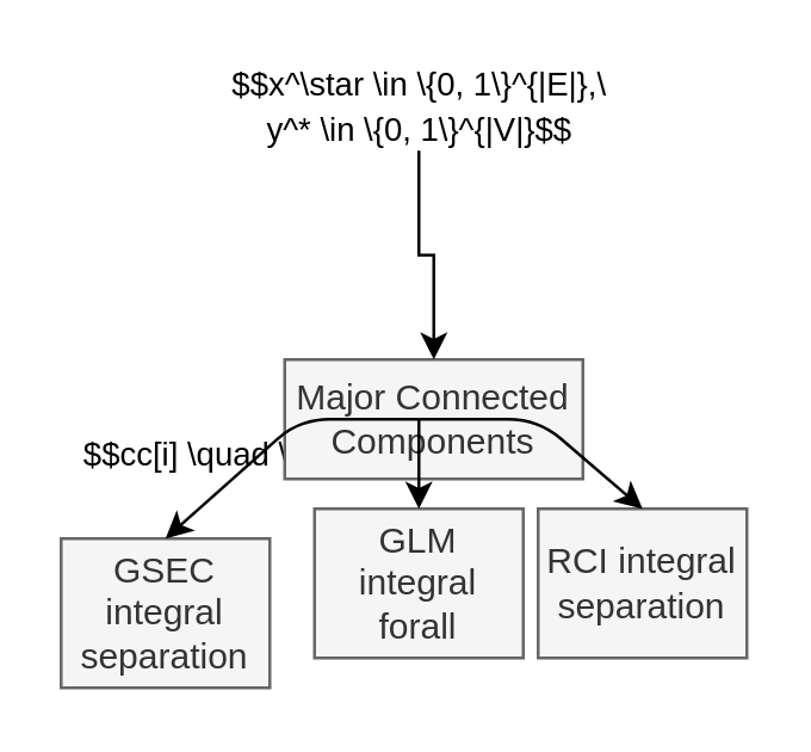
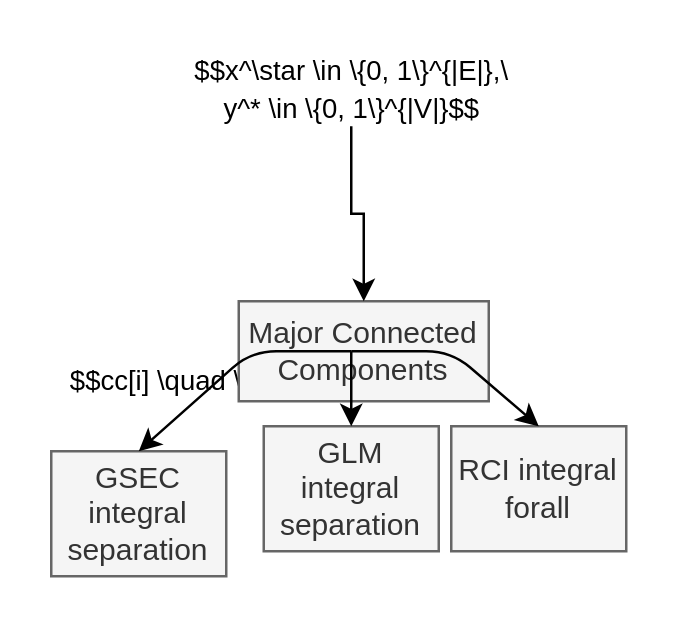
- <mxCell id="5" value="GLM integral forall" style="rounded=0;whiteSpace=wrap;html=1;fillColor=#f5f5f5;strokeColor=#666666;fontColor=#333333;" parent="1" vertex="1"><mxGeometry x="105" y="170" width="70" height="50" as="geometry" /></mxCell>
+ <mxCell id="5" value="GLM integral separation" style="rounded=0;whiteSpace=wrap;html=1;fillColor=#f5f5f5;strokeColor=#666666;fontColor=#333333;" parent="1" vertex="1"><mxGeometry x="105" y="170" width="70" height="50" as="geometry" /></mxCell>
- <mxCell id="6" value="RCI integral separation" style="rounded=0;whiteSpace=wrap;html=1;fillColor=#f5f5f5;strokeColor=#666666;fontColor=#333333;" parent="1" vertex="1"><mxGeometry x="180" y="170" width="70" height="50" as="geometry" /></mxCell>
+ <mxCell id="6" value="RCI integral forall" style="rounded=0;whiteSpace=wrap;html=1;fillColor=#f5f5f5;strokeColor=#666666;fontColor=#333333;" parent="1" vertex="1"><mxGeometry x="180" y="170" width="70" height="50" as="geometry" /></mxCell>
